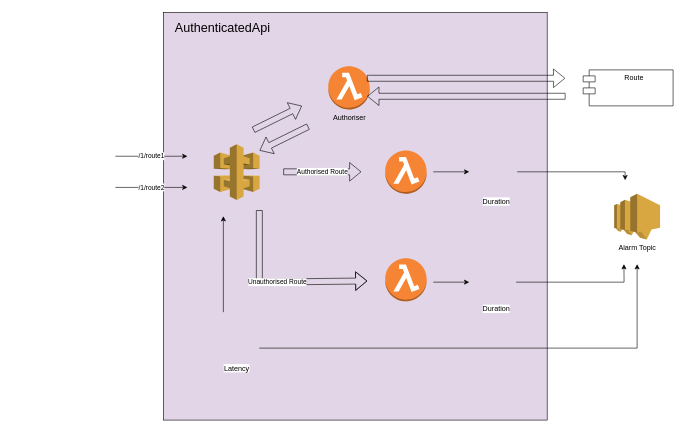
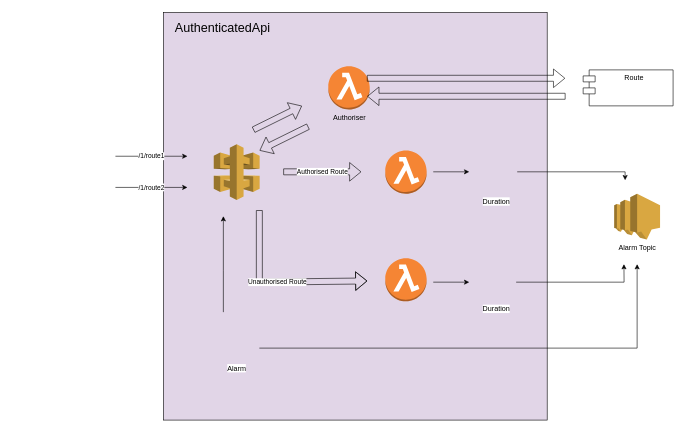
- <mxCell id="17" value="Latency" style="shape=image;html=1;verticalAlign=top;verticalLabelPosition=bottom;labelBackgroundColor=#ffffff;imageAspect=0;aspect=fixed;image=https://cdn2.iconfinder.com/data/icons/amazon-aws-stencils/100/Deployment__Management_copy_CloudWatch_Alarm-128.png" vertex="1" parent="1"><mxGeometry x="359.25" y="530" width="70" height="70" as="geometry" /></mxCell>
+ <mxCell id="17" value="Alarm" style="shape=image;html=1;verticalAlign=top;verticalLabelPosition=bottom;labelBackgroundColor=#ffffff;imageAspect=0;aspect=fixed;image=https://cdn2.iconfinder.com/data/icons/amazon-aws-stencils/100/Deployment__Management_copy_CloudWatch_Alarm-128.png" vertex="1" parent="1"><mxGeometry x="359.25" y="530" width="70" height="70" as="geometry" /></mxCell>
